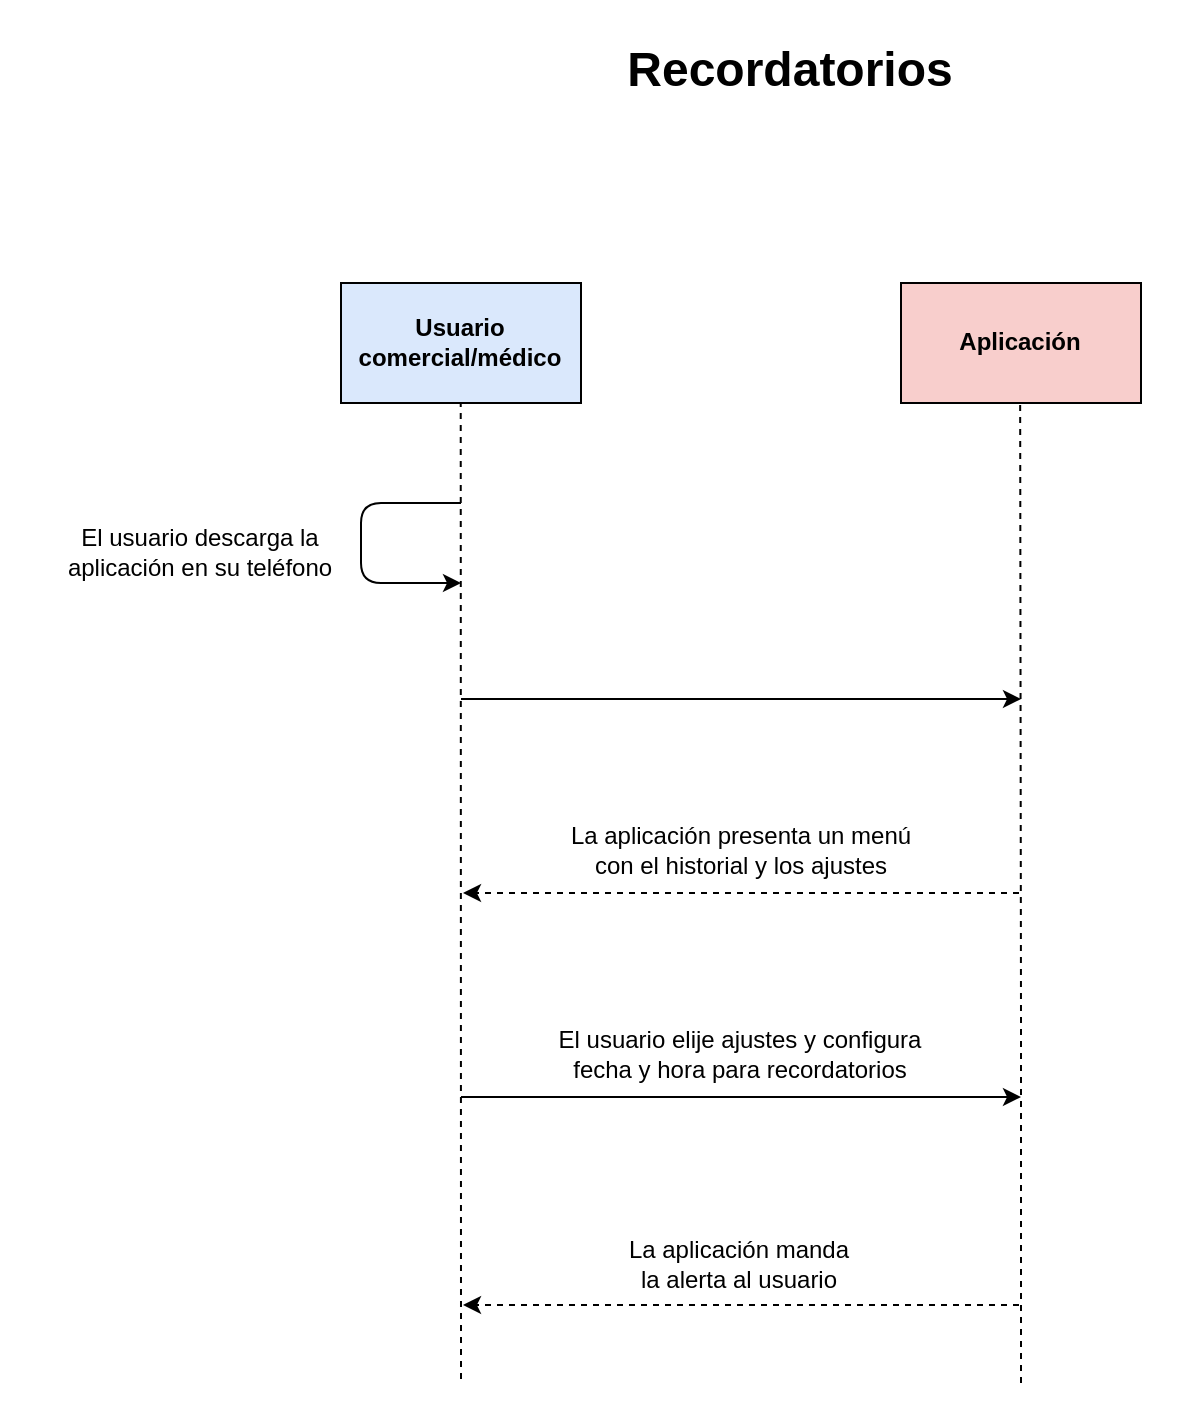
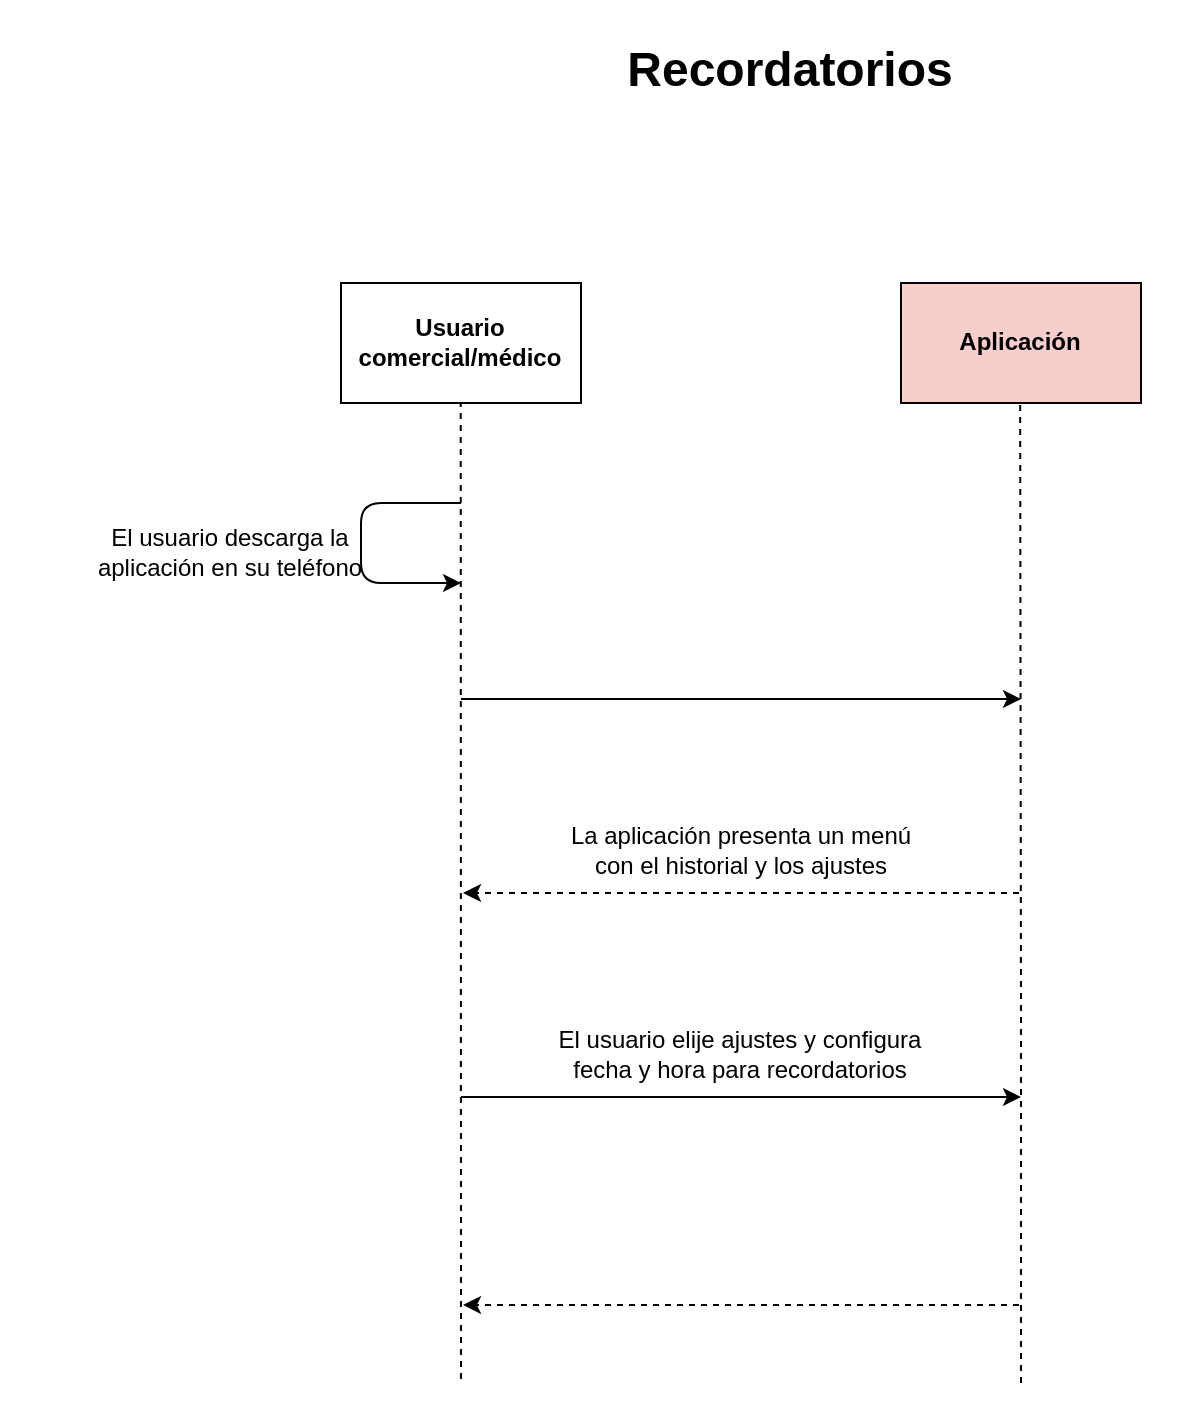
- <mxCell id="2" value="&lt;b&gt;Usuario comercial/médico&lt;/b&gt;" style="rounded=0;whiteSpace=wrap;html=1;fillColor=#dae8fc;" vertex="1" parent="1"><mxGeometry x="170" y="141" width="120" height="60" as="geometry" /></mxCell>
+ <mxCell id="2" value="&lt;b&gt;Usuario comercial/médico&lt;/b&gt;" style="rounded=0;whiteSpace=wrap;html=1;" vertex="1" parent="1"><mxGeometry x="170" y="141" width="120" height="60" as="geometry" /></mxCell>
- <mxCell id="10" value="El usuario descarga la aplicación en su teléfono" style="text;html=1;strokeColor=none;fillColor=none;align=center;verticalAlign=middle;whiteSpace=wrap;rounded=0;" vertex="1" parent="1"><mxGeometry x="20" y="261" width="160" height="30" as="geometry" /></mxCell>
+ <mxCell id="10" value="El usuario descarga la aplicación en su teléfono" style="text;html=1;strokeColor=none;fillColor=none;align=center;verticalAlign=middle;whiteSpace=wrap;rounded=0;" vertex="1" parent="1"><mxGeometry x="35" y="261" width="160" height="30" as="geometry" /></mxCell>
- <mxCell id="14" value="La aplicación manda la alerta al usuario" style="text;html=1;strokeColor=none;fillColor=none;align=center;verticalAlign=middle;whiteSpace=wrap;rounded=0;" vertex="1" parent="1"><mxGeometry x="309.37" y="617" width="121.25" height="30" as="geometry" /></mxCell>
